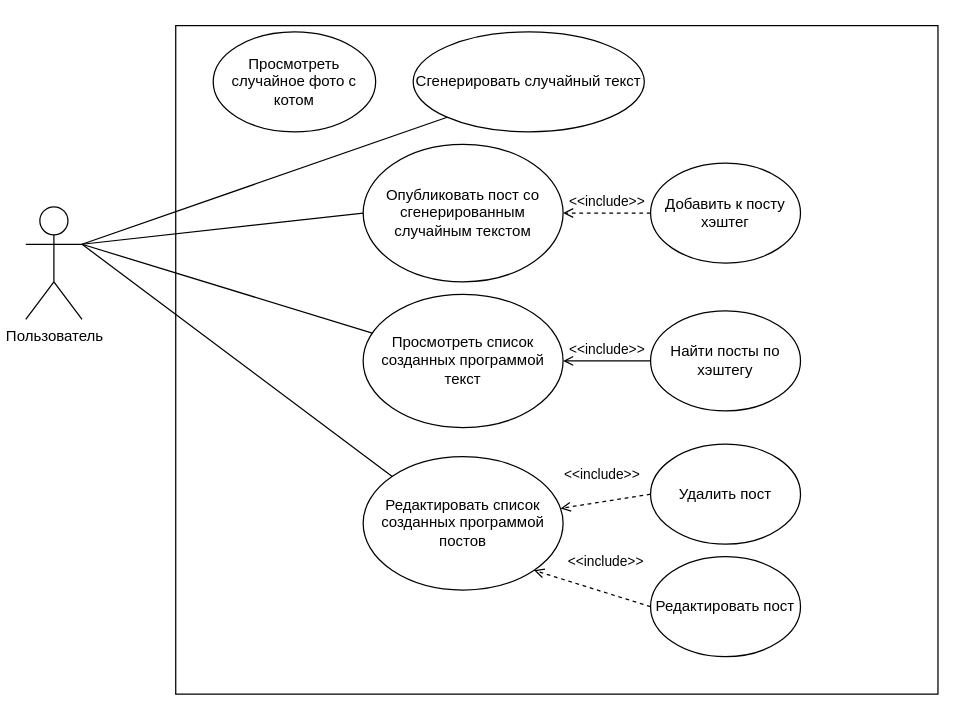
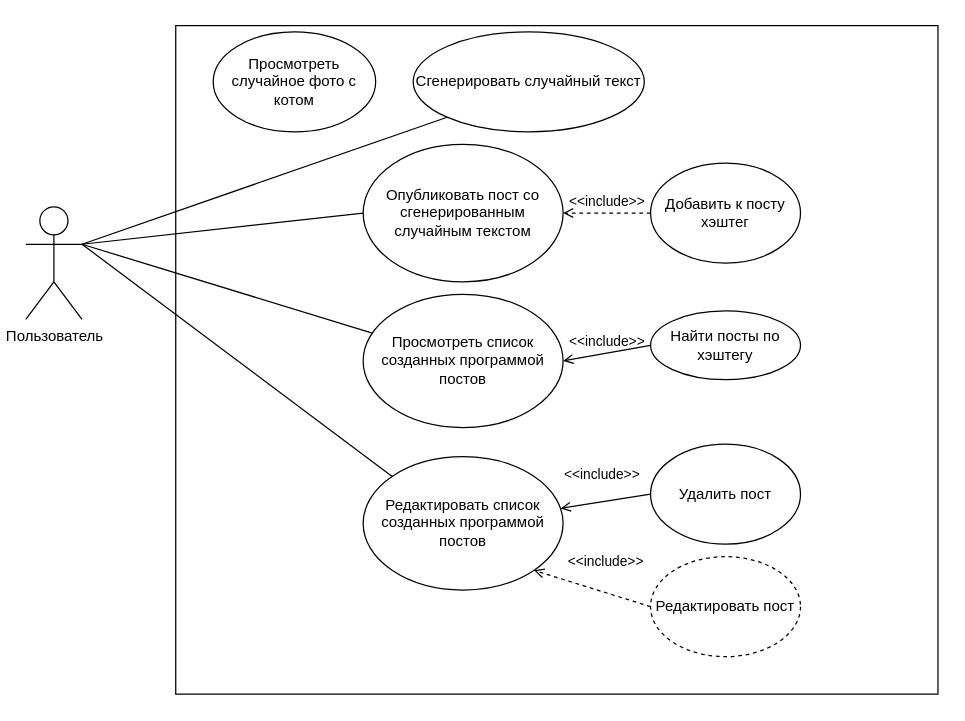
- <mxCell id="7" value="Просмотреть список созданных программой текст" style="ellipse;whiteSpace=wrap;html=1;" parent="1" vertex="1"><mxGeometry x="289.99" y="234.99" width="160" height="106.67" as="geometry" /></mxCell>
+ <mxCell id="7" value="Просмотреть список созданных программой постов" style="ellipse;whiteSpace=wrap;html=1;" parent="1" vertex="1"><mxGeometry x="289.99" y="234.99" width="160" height="106.67" as="geometry" /></mxCell>
- <mxCell id="10" value="Найти посты по хэштегу" style="ellipse;whiteSpace=wrap;html=1;" parent="1" vertex="1"><mxGeometry x="520" y="248.33" width="120" height="80" as="geometry" /></mxCell>
+ <mxCell id="10" value="Найти посты по хэштегу" style="ellipse;whiteSpace=wrap;html=1;" parent="1" vertex="1"><mxGeometry x="520" y="248.33" width="120" height="55" as="geometry" /></mxCell>
- <mxCell id="18" value="&amp;lt;&amp;lt;include&amp;gt;&amp;gt;" style="edgeStyle=none;html=1;endArrow=open;verticalAlign=bottom;dashed=1;labelBackgroundColor=none;exitX=0;exitY=0.5;exitDx=0;exitDy=0;" parent="1" source="15" target="13" edge="1"><mxGeometry x="0.028" y="-13" width="160" relative="1" as="geometry"><mxPoint y="435" as="sourcePoint" x="-60" /><mxPoint x="100" y="435" as="targetPoint" /><mxPoint as="offset" /></mxGeometry></mxCell>
+ <mxCell id="18" value="&amp;lt;&amp;lt;include&amp;gt;&amp;gt;" style="edgeStyle=none;html=1;endArrow=open;verticalAlign=bottom;dashed=0;labelBackgroundColor=none;exitX=0;exitY=0.5;exitDx=0;exitDy=0;" parent="1" source="15" target="13" edge="1"><mxGeometry x="0.028" y="-13" width="160" relative="1" as="geometry"><mxPoint y="435" as="sourcePoint" x="-60" /><mxPoint x="100" y="435" as="targetPoint" /><mxPoint as="offset" /></mxGeometry></mxCell>
- <mxCell id="16" value="Редактировать пост" style="ellipse;whiteSpace=wrap;html=1;" parent="1" vertex="1"><mxGeometry x="520" y="445" width="120" height="80" as="geometry" /></mxCell>
+ <mxCell id="16" value="Редактировать пост" style="ellipse;whiteSpace=wrap;html=1;dashed=1;" parent="1" vertex="1"><mxGeometry x="520" y="445" width="120" height="80" as="geometry" /></mxCell>
